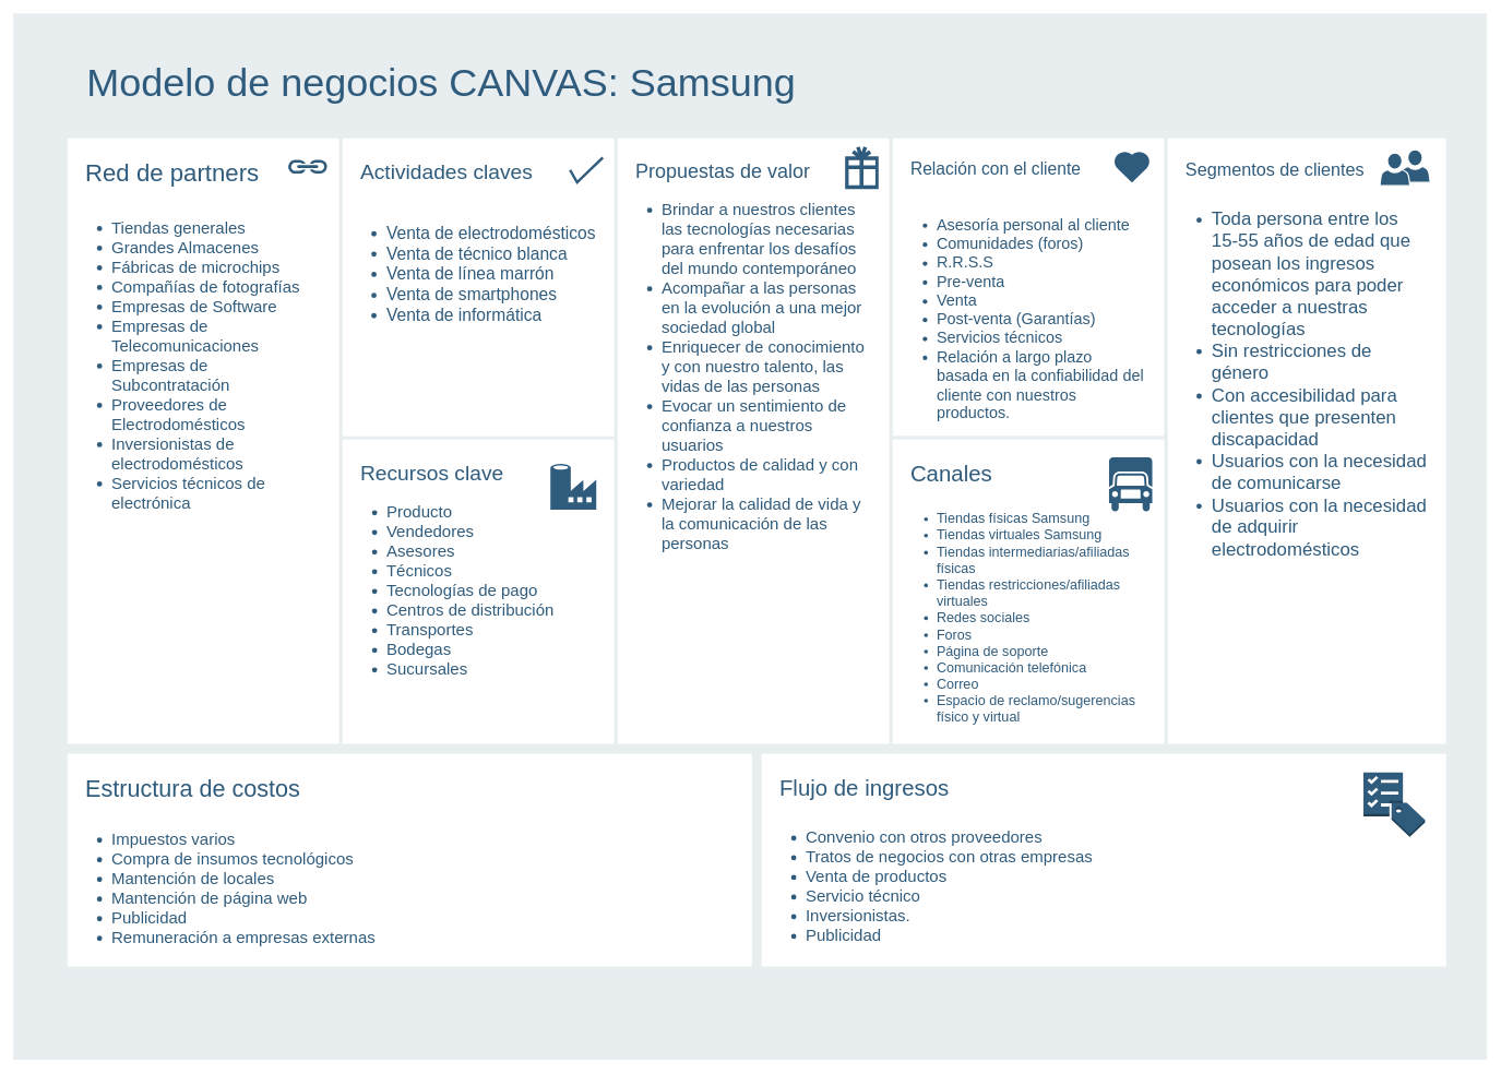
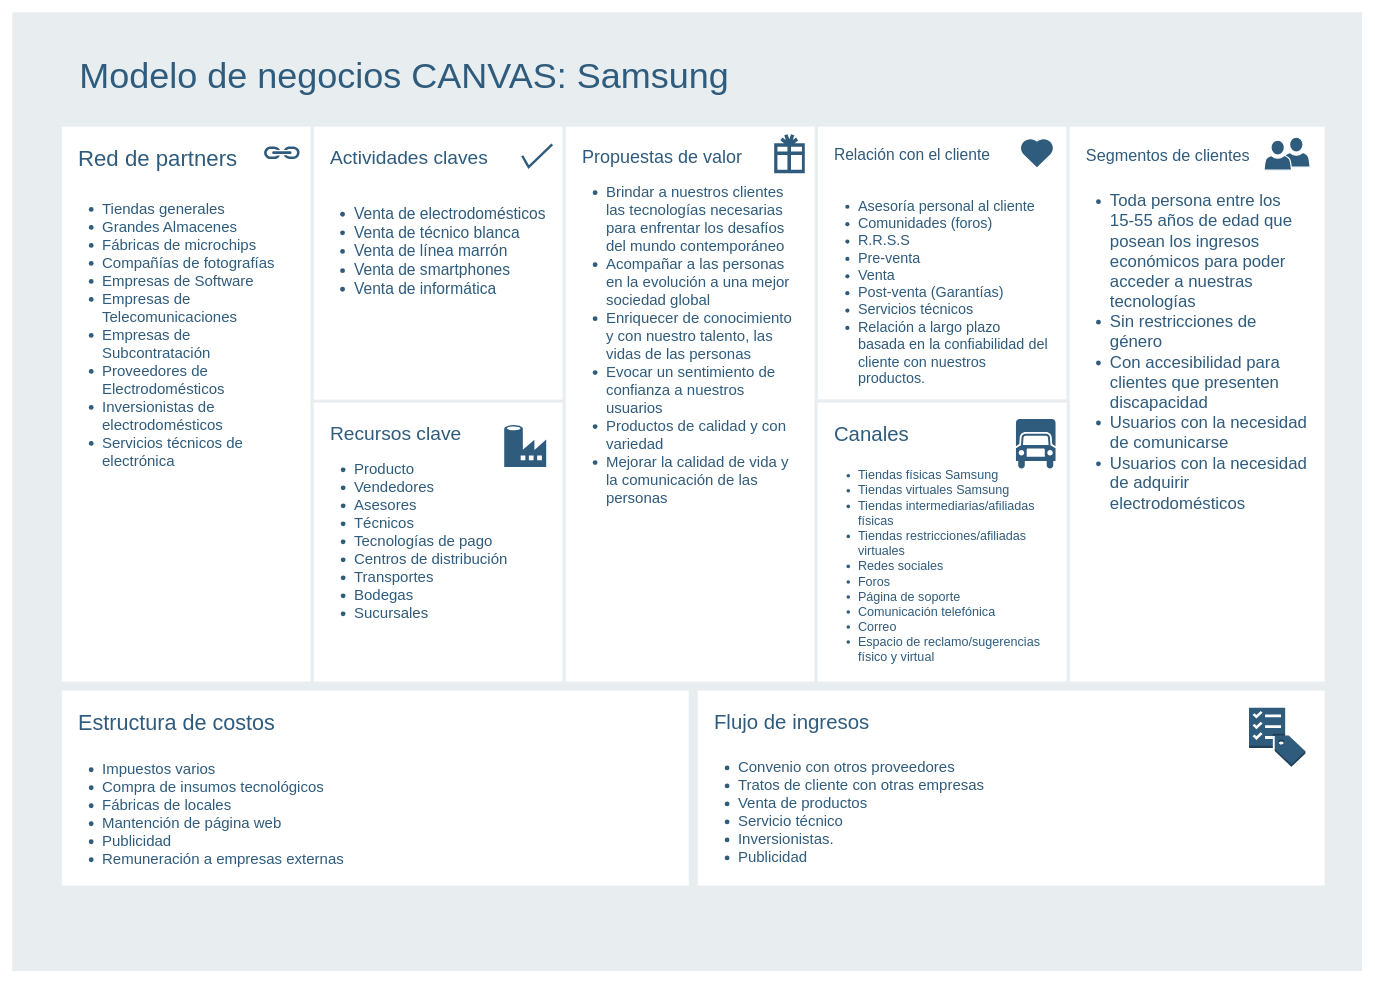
- <mxCell id="10" value="&lt;div style=&quot;font-size: 36px&quot;&gt;&lt;font style=&quot;font-size: 36px&quot;&gt;Estructura de costos&lt;/font&gt;&lt;/div&gt;&lt;div&gt;&lt;br&gt;&lt;/div&gt;&lt;ul style=&quot;font-size: 25px&quot;&gt;&lt;li&gt;Impuestos varios&lt;/li&gt;&lt;li&gt;Compra de insumos tecnológicos&lt;/li&gt;&lt;li&gt;Mantención de locales &lt;/li&gt;&lt;li&gt;Mantención de página web&lt;/li&gt;&lt;li&gt;Publicidad&lt;/li&gt;&lt;li&gt;Remuneración a empresas externas&lt;/li&gt;&lt;/ul&gt;" style="rounded=0;whiteSpace=wrap;html=1;shadow=0;labelBackgroundColor=none;strokeColor=#e8edf0;strokeWidth=5;fillColor=#ffffff;fontSize=12;fontColor=#2F5B7C;align=left;verticalAlign=top;spacing=30;" parent="1" vertex="1"><mxGeometry x="100" y="1148" width="1050" height="330" as="geometry" /></mxCell>
+ <mxCell id="10" value="&lt;div style=&quot;font-size: 36px&quot;&gt;&lt;font style=&quot;font-size: 36px&quot;&gt;Estructura de costos&lt;/font&gt;&lt;/div&gt;&lt;div&gt;&lt;br&gt;&lt;/div&gt;&lt;ul style=&quot;font-size: 25px&quot;&gt;&lt;li&gt;Impuestos varios&lt;/li&gt;&lt;li&gt;Compra de insumos tecnológicos&lt;/li&gt;&lt;li&gt;Fábricas de locales &lt;/li&gt;&lt;li&gt;Mantención de página web&lt;/li&gt;&lt;li&gt;Publicidad&lt;/li&gt;&lt;li&gt;Remuneración a empresas externas&lt;/li&gt;&lt;/ul&gt;" style="rounded=0;whiteSpace=wrap;html=1;shadow=0;labelBackgroundColor=none;strokeColor=#e8edf0;strokeWidth=5;fillColor=#ffffff;fontSize=12;fontColor=#2F5B7C;align=left;verticalAlign=top;spacing=30;" parent="1" vertex="1"><mxGeometry x="100" y="1148" width="1050" height="330" as="geometry" /></mxCell>
- <mxCell id="11" value="&lt;div style=&quot;font-size: 34px&quot;&gt;&lt;font style=&quot;font-size: 34px&quot;&gt;Flujo de ingresos&lt;/font&gt;&lt;/div&gt;&lt;div&gt;&lt;br&gt;&lt;/div&gt;&lt;ul style=&quot;font-size: 25px&quot;&gt;&lt;li&gt;Convenio con otros proveedores&lt;/li&gt;&lt;li&gt;Tratos de negocios con otras empresas&lt;/li&gt;&lt;li&gt;Venta de productos&lt;/li&gt;&lt;li&gt;Servicio técnico&lt;/li&gt;&lt;li&gt;Inversionistas.&lt;/li&gt;&lt;li&gt;Publicidad&lt;/li&gt;&lt;/ul&gt;" style="rounded=0;whiteSpace=wrap;html=1;shadow=0;labelBackgroundColor=none;strokeColor=#e8edf0;strokeWidth=5;fillColor=#ffffff;fontSize=12;fontColor=#2F5B7C;align=left;verticalAlign=top;spacing=30;" parent="1" vertex="1"><mxGeometry x="1160" y="1148" width="1050" height="330" as="geometry" /></mxCell>
+ <mxCell id="11" value="&lt;div style=&quot;font-size: 34px&quot;&gt;&lt;font style=&quot;font-size: 34px&quot;&gt;Flujo de ingresos&lt;/font&gt;&lt;/div&gt;&lt;div&gt;&lt;br&gt;&lt;/div&gt;&lt;ul style=&quot;font-size: 25px&quot;&gt;&lt;li&gt;Convenio con otros proveedores&lt;/li&gt;&lt;li&gt;Tratos de cliente con otras empresas&lt;/li&gt;&lt;li&gt;Venta de productos&lt;/li&gt;&lt;li&gt;Servicio técnico&lt;/li&gt;&lt;li&gt;Inversionistas.&lt;/li&gt;&lt;li&gt;Publicidad&lt;/li&gt;&lt;/ul&gt;" style="rounded=0;whiteSpace=wrap;html=1;shadow=0;labelBackgroundColor=none;strokeColor=#e8edf0;strokeWidth=5;fillColor=#ffffff;fontSize=12;fontColor=#2F5B7C;align=left;verticalAlign=top;spacing=30;" parent="1" vertex="1"><mxGeometry x="1160" y="1148" width="1050" height="330" as="geometry" /></mxCell>
